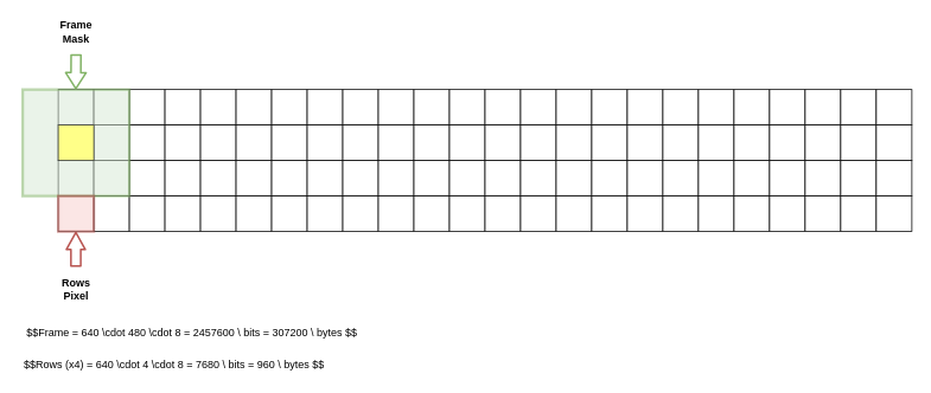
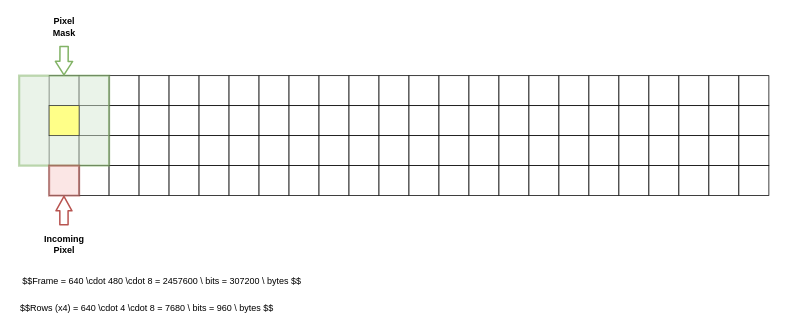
- <mxCell id="102" value="Frame&lt;br&gt;Mask" style="text;html=1;align=center;verticalAlign=middle;resizable=0;points=[];autosize=1;strokeColor=none;fillColor=none;fontStyle=1" parent="1" vertex="1"><mxGeometry x="60" y="20" width="50" height="30" as="geometry" /></mxCell>
+ <mxCell id="102" value="Pixel&lt;br&gt;Mask" style="text;html=1;align=center;verticalAlign=middle;resizable=0;points=[];autosize=1;strokeColor=none;fillColor=none;fontStyle=1" parent="1" vertex="1"><mxGeometry x="60" y="20" width="50" height="30" as="geometry" /></mxCell>
- <mxCell id="103" value="Rows &lt;br&gt;Pixel" style="text;html=1;align=center;verticalAlign=middle;resizable=0;points=[];autosize=1;strokeColor=none;fillColor=none;fontStyle=1" parent="1" vertex="1"><mxGeometry x="50" y="310" width="70" height="30" as="geometry" /></mxCell>
+ <mxCell id="103" value="Incoming &lt;br&gt;Pixel" style="text;html=1;align=center;verticalAlign=middle;resizable=0;points=[];autosize=1;strokeColor=none;fillColor=none;fontStyle=1" parent="1" vertex="1"><mxGeometry x="50" y="310" width="70" height="30" as="geometry" /></mxCell>
